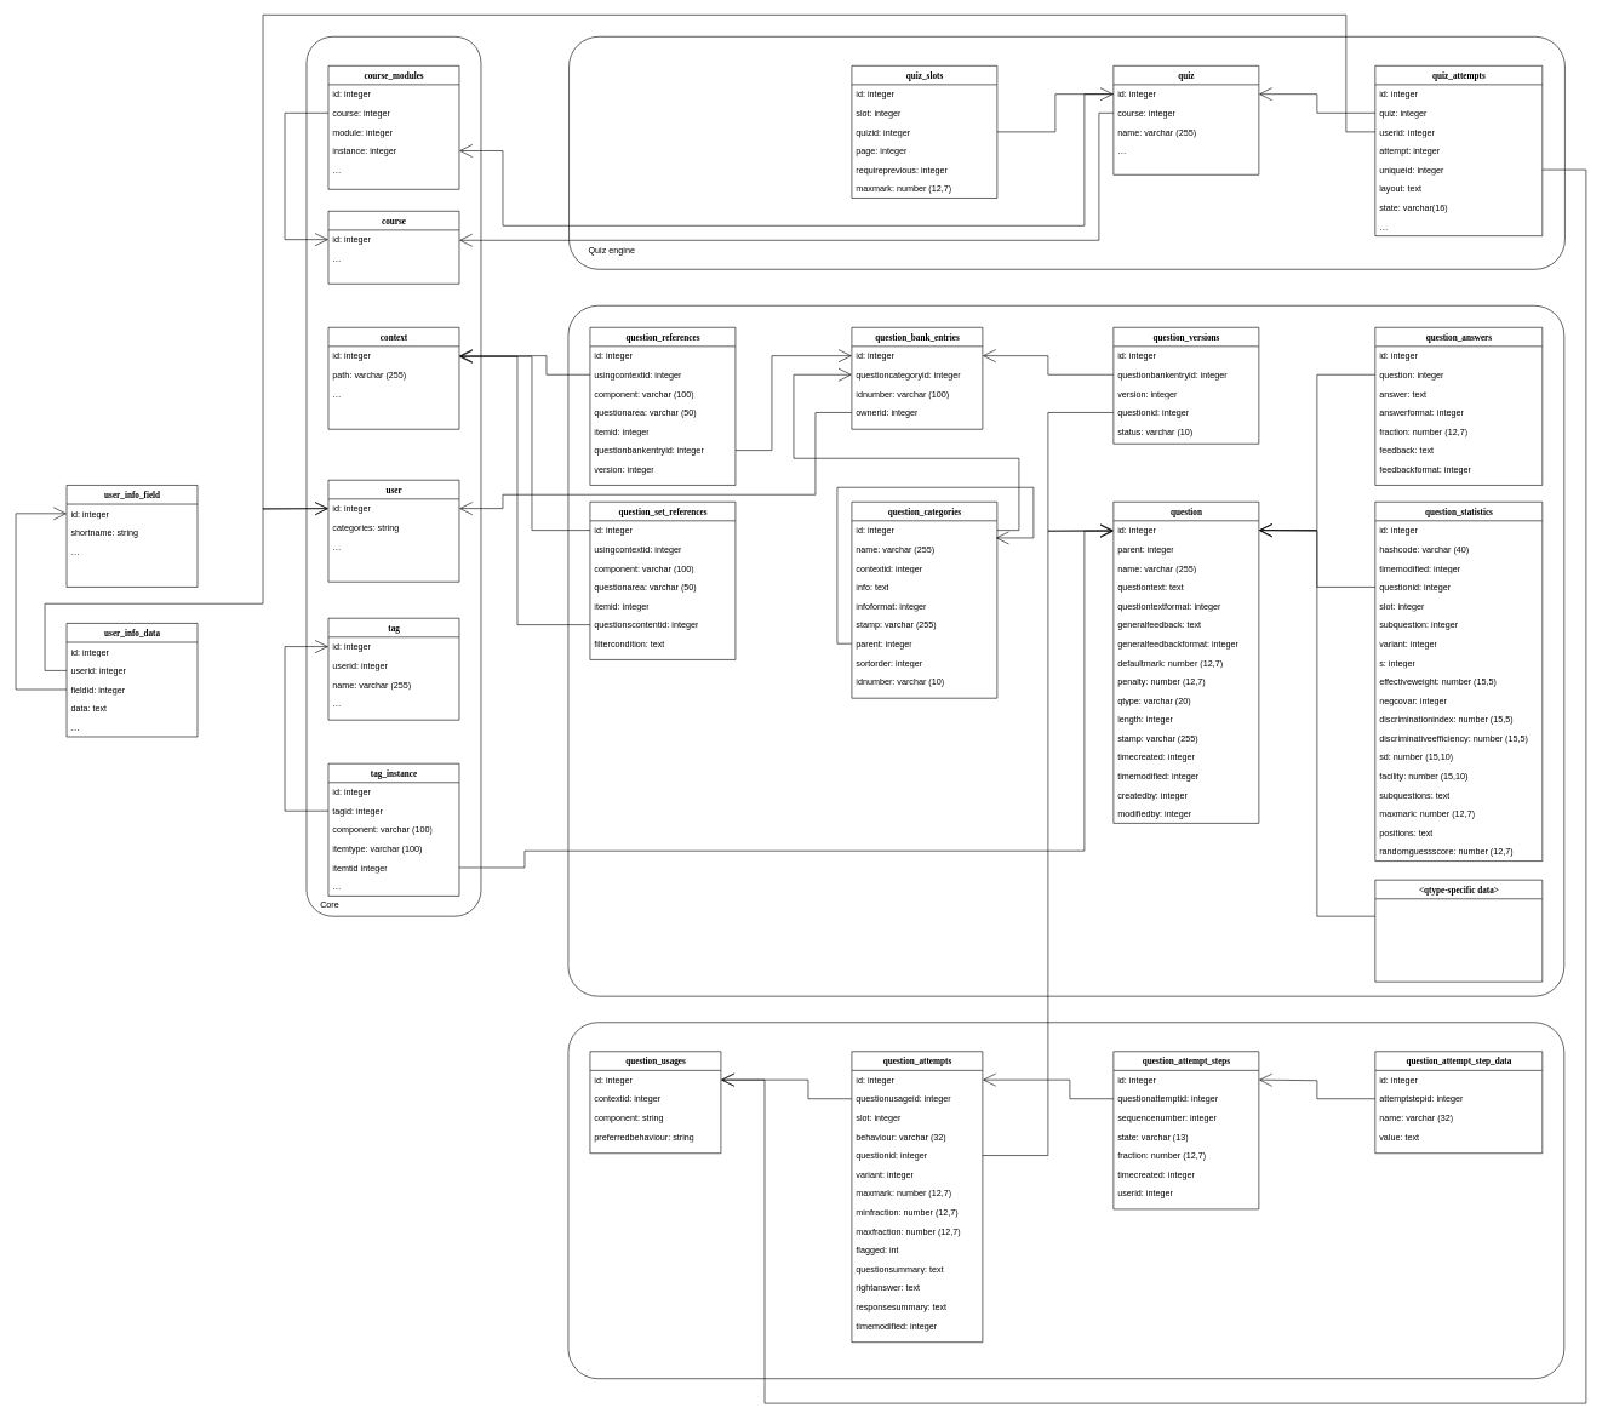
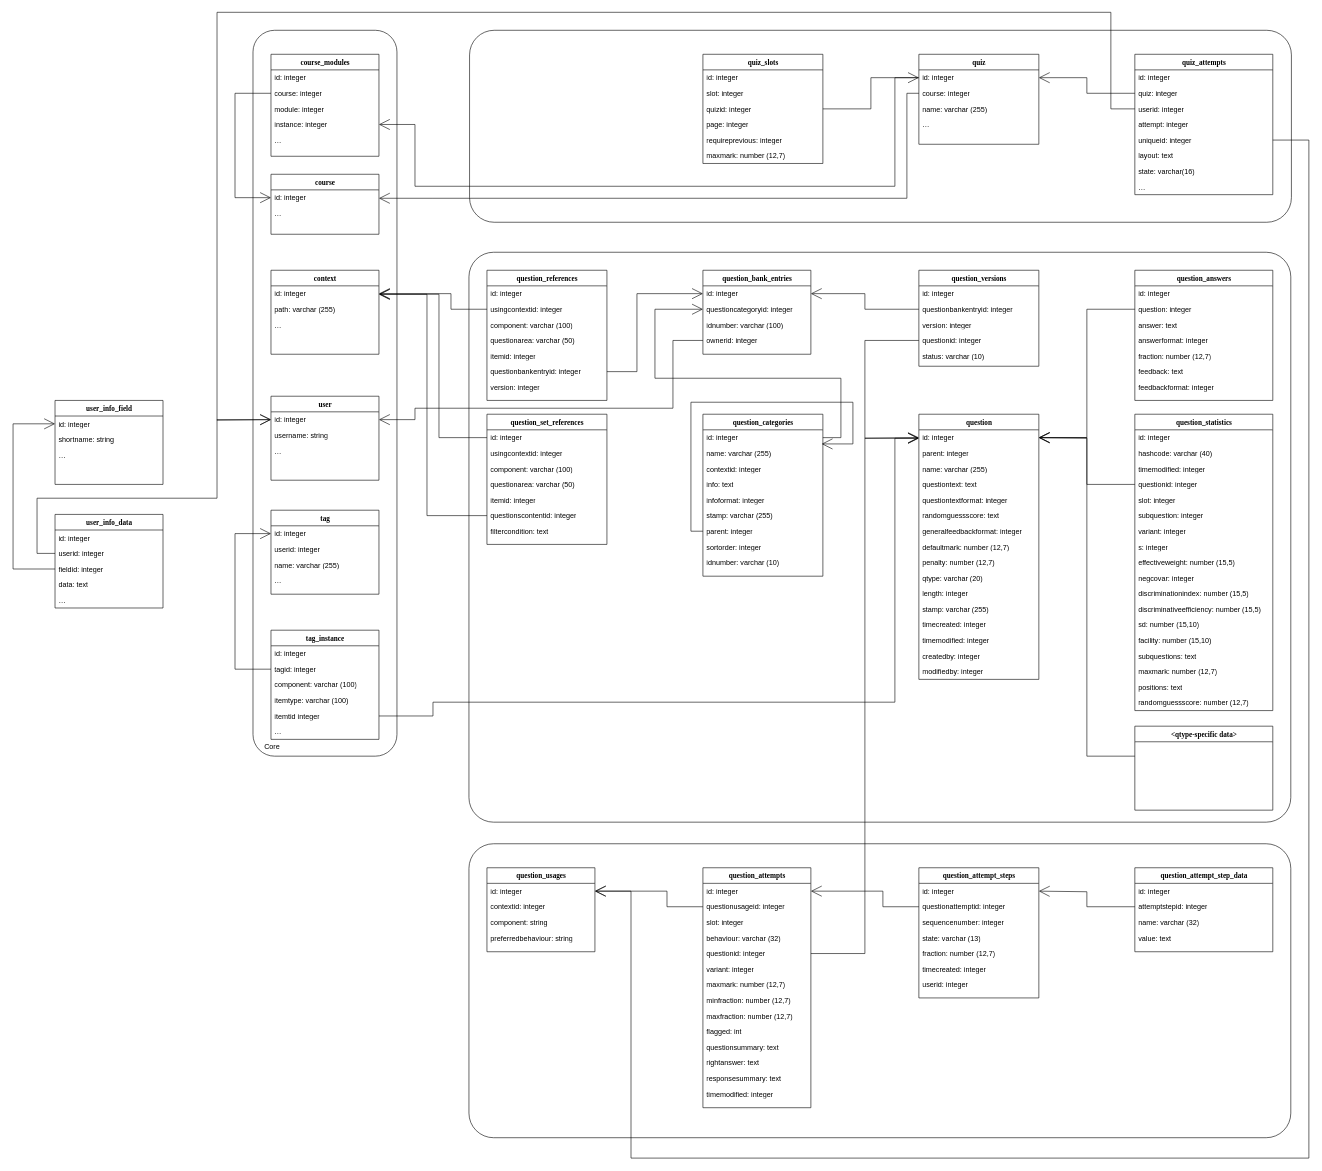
- <mxCell id="175" value="Quiz engine" style="text;html=1;strokeColor=none;fillColor=none;align=center;verticalAlign=middle;whiteSpace=wrap;rounded=0;" parent="1" vertex="1"><mxGeometry x="790.86" y="330" width="100" height="30" as="geometry" /></mxCell>
- <mxCell id="79" value="categories: string" style="text;html=1;strokeColor=none;fillColor=none;align=left;verticalAlign=top;spacingLeft=4;spacingRight=4;whiteSpace=wrap;overflow=hidden;rotatable=0;points=[[0,0.5],[1,0.5]];portConstraint=eastwest;" parent="77" vertex="1"><mxGeometry y="52" width="180" height="26" as="geometry" /></mxCell>
+ <mxCell id="79" value="username: string" style="text;html=1;strokeColor=none;fillColor=none;align=left;verticalAlign=top;spacingLeft=4;spacingRight=4;whiteSpace=wrap;overflow=hidden;rotatable=0;points=[[0,0.5],[1,0.5]];portConstraint=eastwest;" parent="77" vertex="1"><mxGeometry y="52" width="180" height="26" as="geometry" /></mxCell>
- <mxCell id="30" value="generalfeedback: text" style="text;html=1;strokeColor=none;fillColor=none;align=left;verticalAlign=top;spacingLeft=4;spacingRight=4;whiteSpace=wrap;overflow=hidden;rotatable=0;points=[[0,0.5],[1,0.5]];portConstraint=eastwest;" parent="24" vertex="1"><mxGeometry y="156" width="200" height="26" as="geometry" /></mxCell>
+ <mxCell id="30" value="randomguessscore: text" style="text;html=1;strokeColor=none;fillColor=none;align=left;verticalAlign=top;spacingLeft=4;spacingRight=4;whiteSpace=wrap;overflow=hidden;rotatable=0;points=[[0,0.5],[1,0.5]];portConstraint=eastwest;" parent="24" vertex="1"><mxGeometry y="156" width="200" height="26" as="geometry" /></mxCell>
